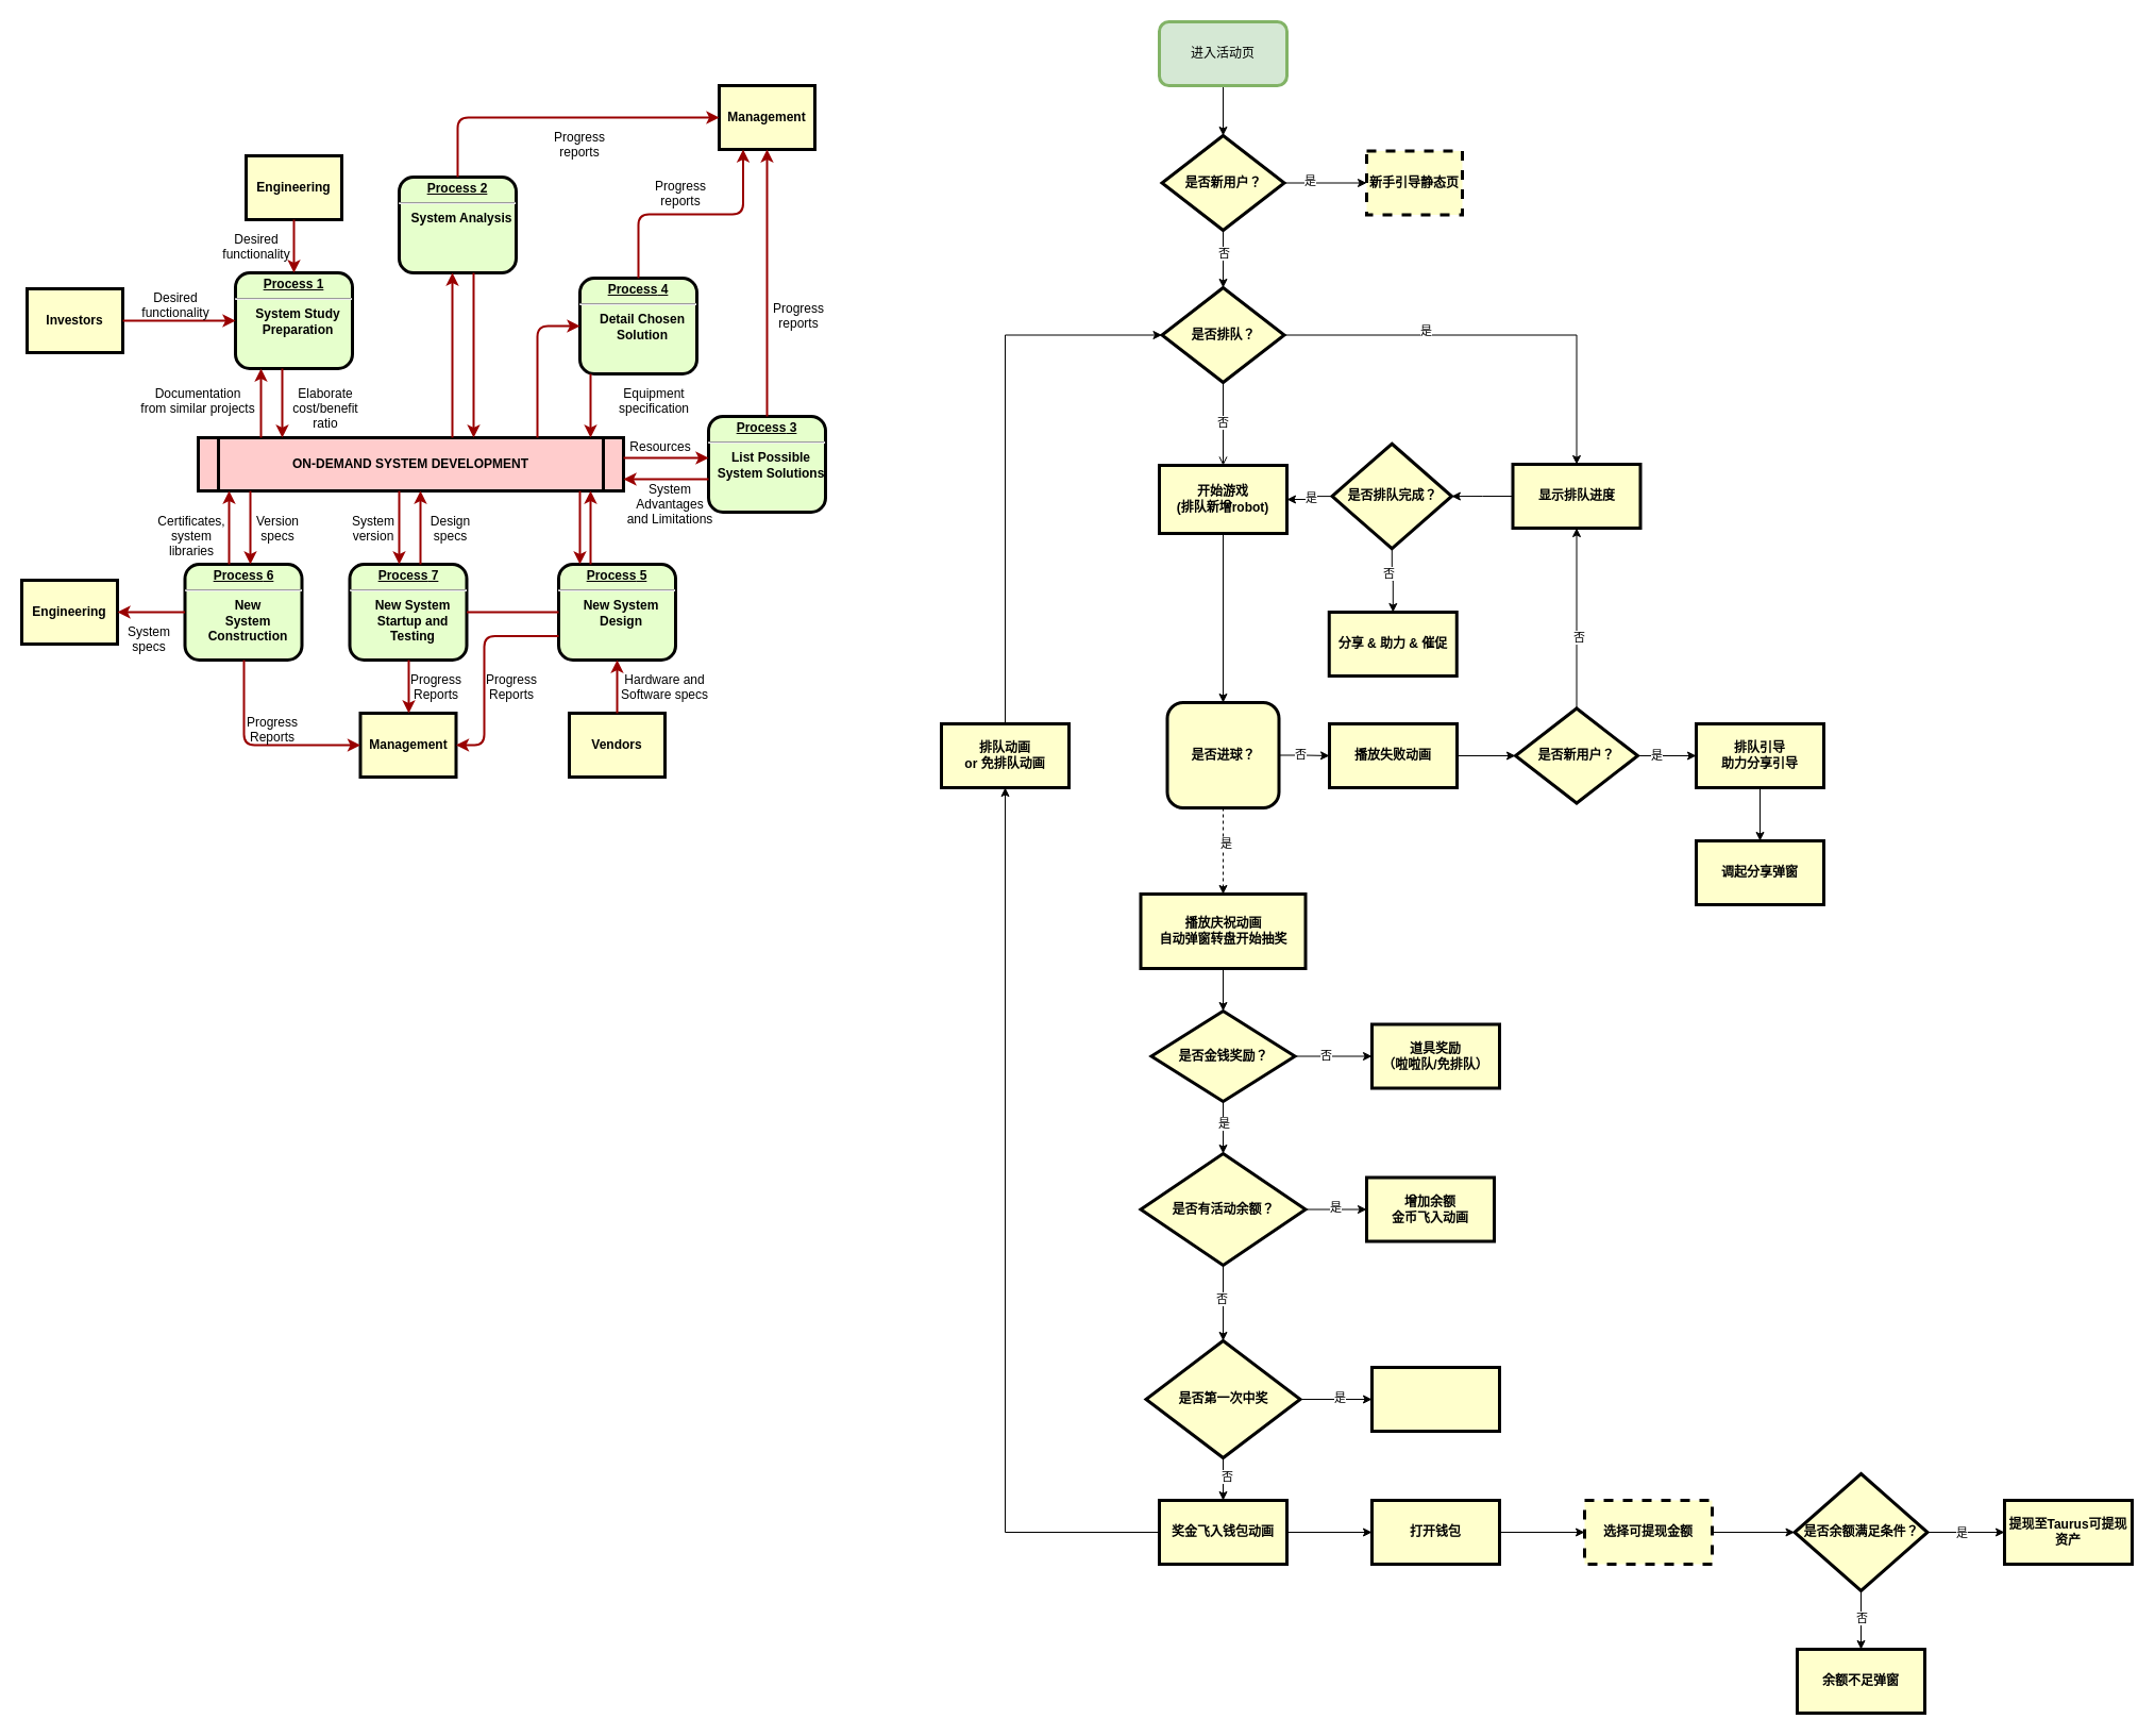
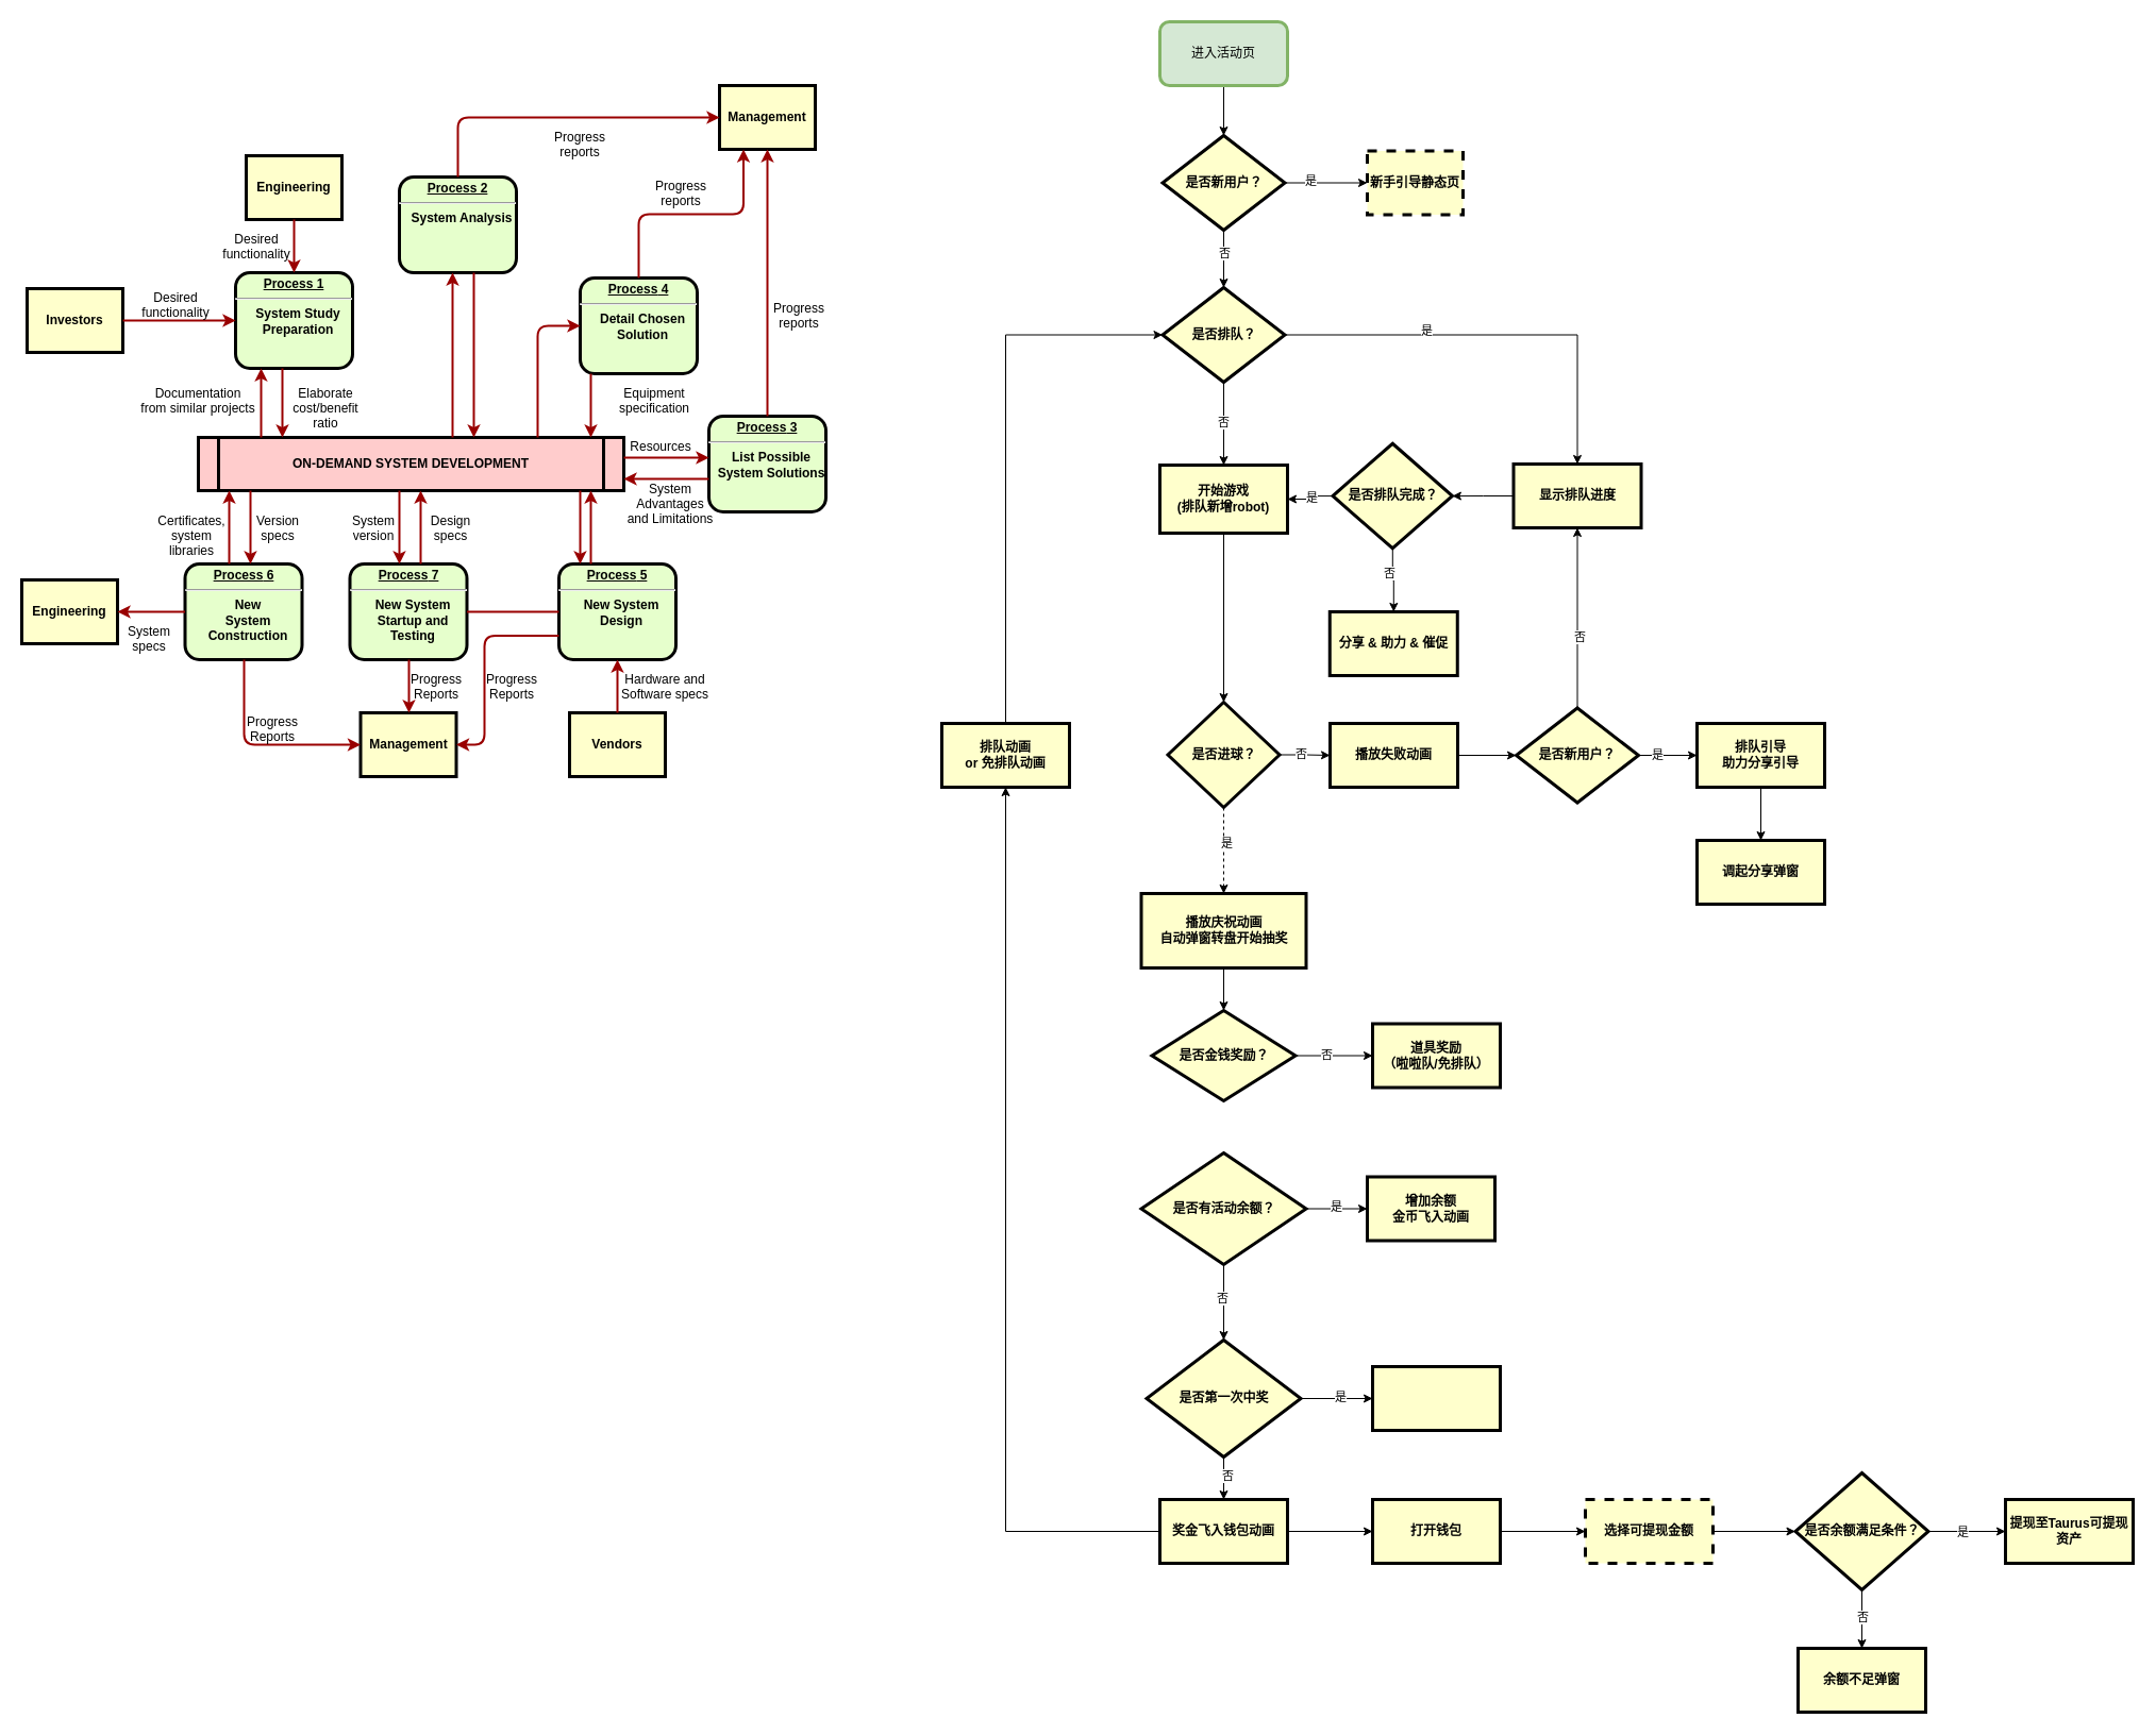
- <mxCell id="87" value="" style="edgeStyle=orthogonalEdgeStyle;rounded=0;orthogonalLoop=1;jettySize=auto;html=1;endArrow=open;" edge="1" parent="1" source="91" target="62"><mxGeometry relative="1" as="geometry" /></mxCell>
+ <mxCell id="87" value="" style="edgeStyle=orthogonalEdgeStyle;rounded=0;orthogonalLoop=1;jettySize=auto;html=1;" edge="1" parent="1" source="91" target="62"><mxGeometry relative="1" as="geometry" /></mxCell>
- <mxCell id="67" value="是否进球？" style="whiteSpace=wrap;html=1;fillColor=#FFFFCC;fontStyle=1;strokeWidth=3;rounded=1;" vertex="1" parent="1"><mxGeometry x="1097.5" y="660" width="105" height="99" as="geometry" /></mxCell>
+ <mxCell id="67" value="是否进球？" style="rhombus;whiteSpace=wrap;html=1;fillColor=#FFFFCC;fontStyle=1;strokeWidth=3;" vertex="1" parent="1"><mxGeometry x="1097.5" y="660" width="105" height="99" as="geometry" /></mxCell>
- <mxCell id="128" value="" style="edgeStyle=orthogonalEdgeStyle;rounded=0;orthogonalLoop=1;jettySize=auto;html=1;" edge="1" parent="1" source="132" target="126"><mxGeometry relative="1" as="geometry" /></mxCell>
- <mxCell id="129" value="是" style="edgeLabel;html=1;align=center;verticalAlign=middle;resizable=0;points=[];" vertex="1" connectable="0" parent="128"><mxGeometry x="-0.179" relative="1" as="geometry"><mxPoint as="offset" /></mxGeometry></mxCell>
